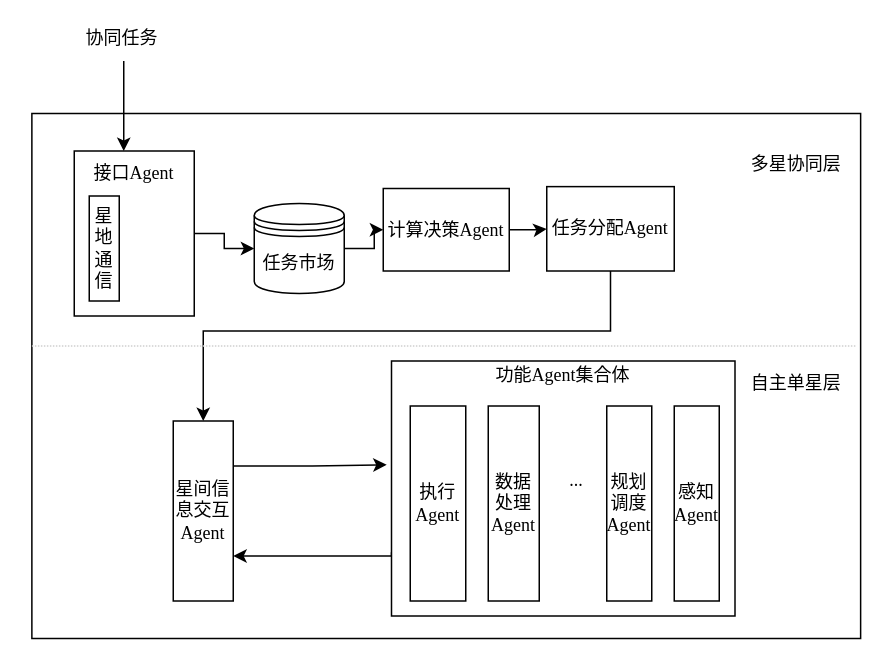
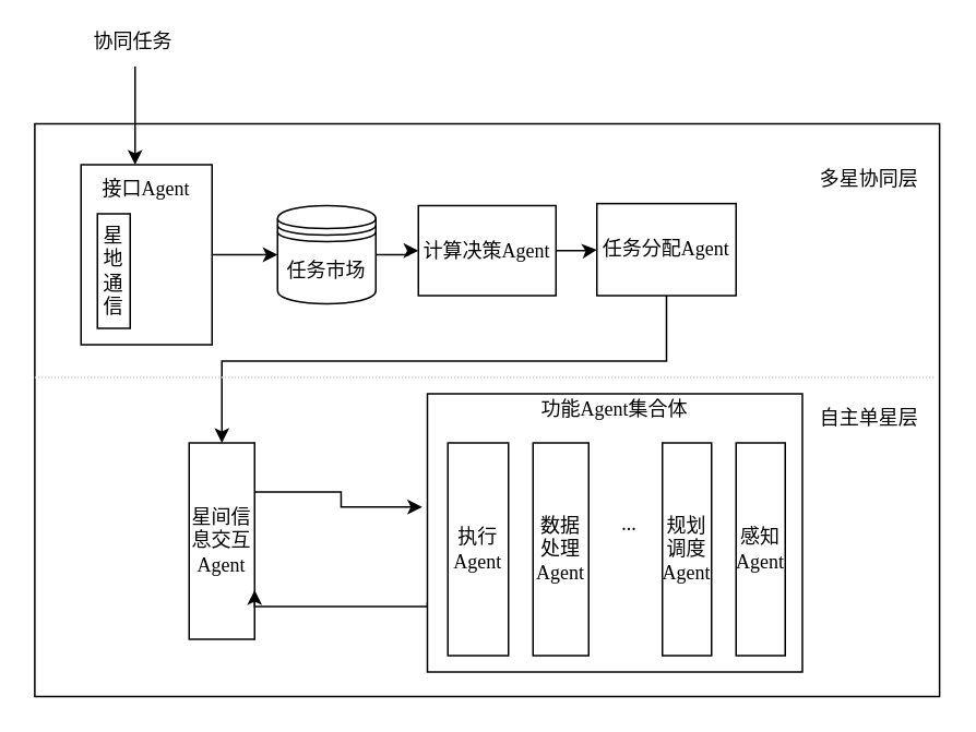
- <mxCell id="7" value="任务市场" style="shape=datastore;whiteSpace=wrap;html=1;fontFamily=宋体;fontSource=https%3A%2F%2Ffonts.googleapis.com%2Fcss%3Ffamily%3D%25E5%25AE%258B%25E4%25BD%2593;" parent="1" vertex="1"><mxGeometry x="169" y="135" width="60" height="60" as="geometry" /></mxCell>
+ <mxCell id="7" value="任务市场" style="shape=datastore;whiteSpace=wrap;html=1;fontFamily=宋体;fontSource=https%3A%2F%2Ffonts.googleapis.com%2Fcss%3Ffamily%3D%25E5%25AE%258B%25E4%25BD%2593;" parent="1" vertex="1"><mxGeometry x="169" y="125" width="60" height="60" as="geometry" /></mxCell>
- <mxCell id="14" value="星间信息交互Agent" style="rounded=0;whiteSpace=wrap;html=1;fontFamily=宋体;fontSource=https%3A%2F%2Ffonts.googleapis.com%2Fcss%3Ffamily%3D%25E5%25AE%258B%25E4%25BD%2593;" parent="1" vertex="1"><mxGeometry x="115" y="280" width="40" height="120" as="geometry" /></mxCell>
+ <mxCell id="14" value="星间信息交互Agent" style="rounded=0;whiteSpace=wrap;html=1;fontFamily=宋体;fontSource=https%3A%2F%2Ffonts.googleapis.com%2Fcss%3Ffamily%3D%25E5%25AE%258B%25E4%25BD%2593;" parent="1" vertex="1"><mxGeometry x="115" y="270" width="40" height="120" as="geometry" /></mxCell>
